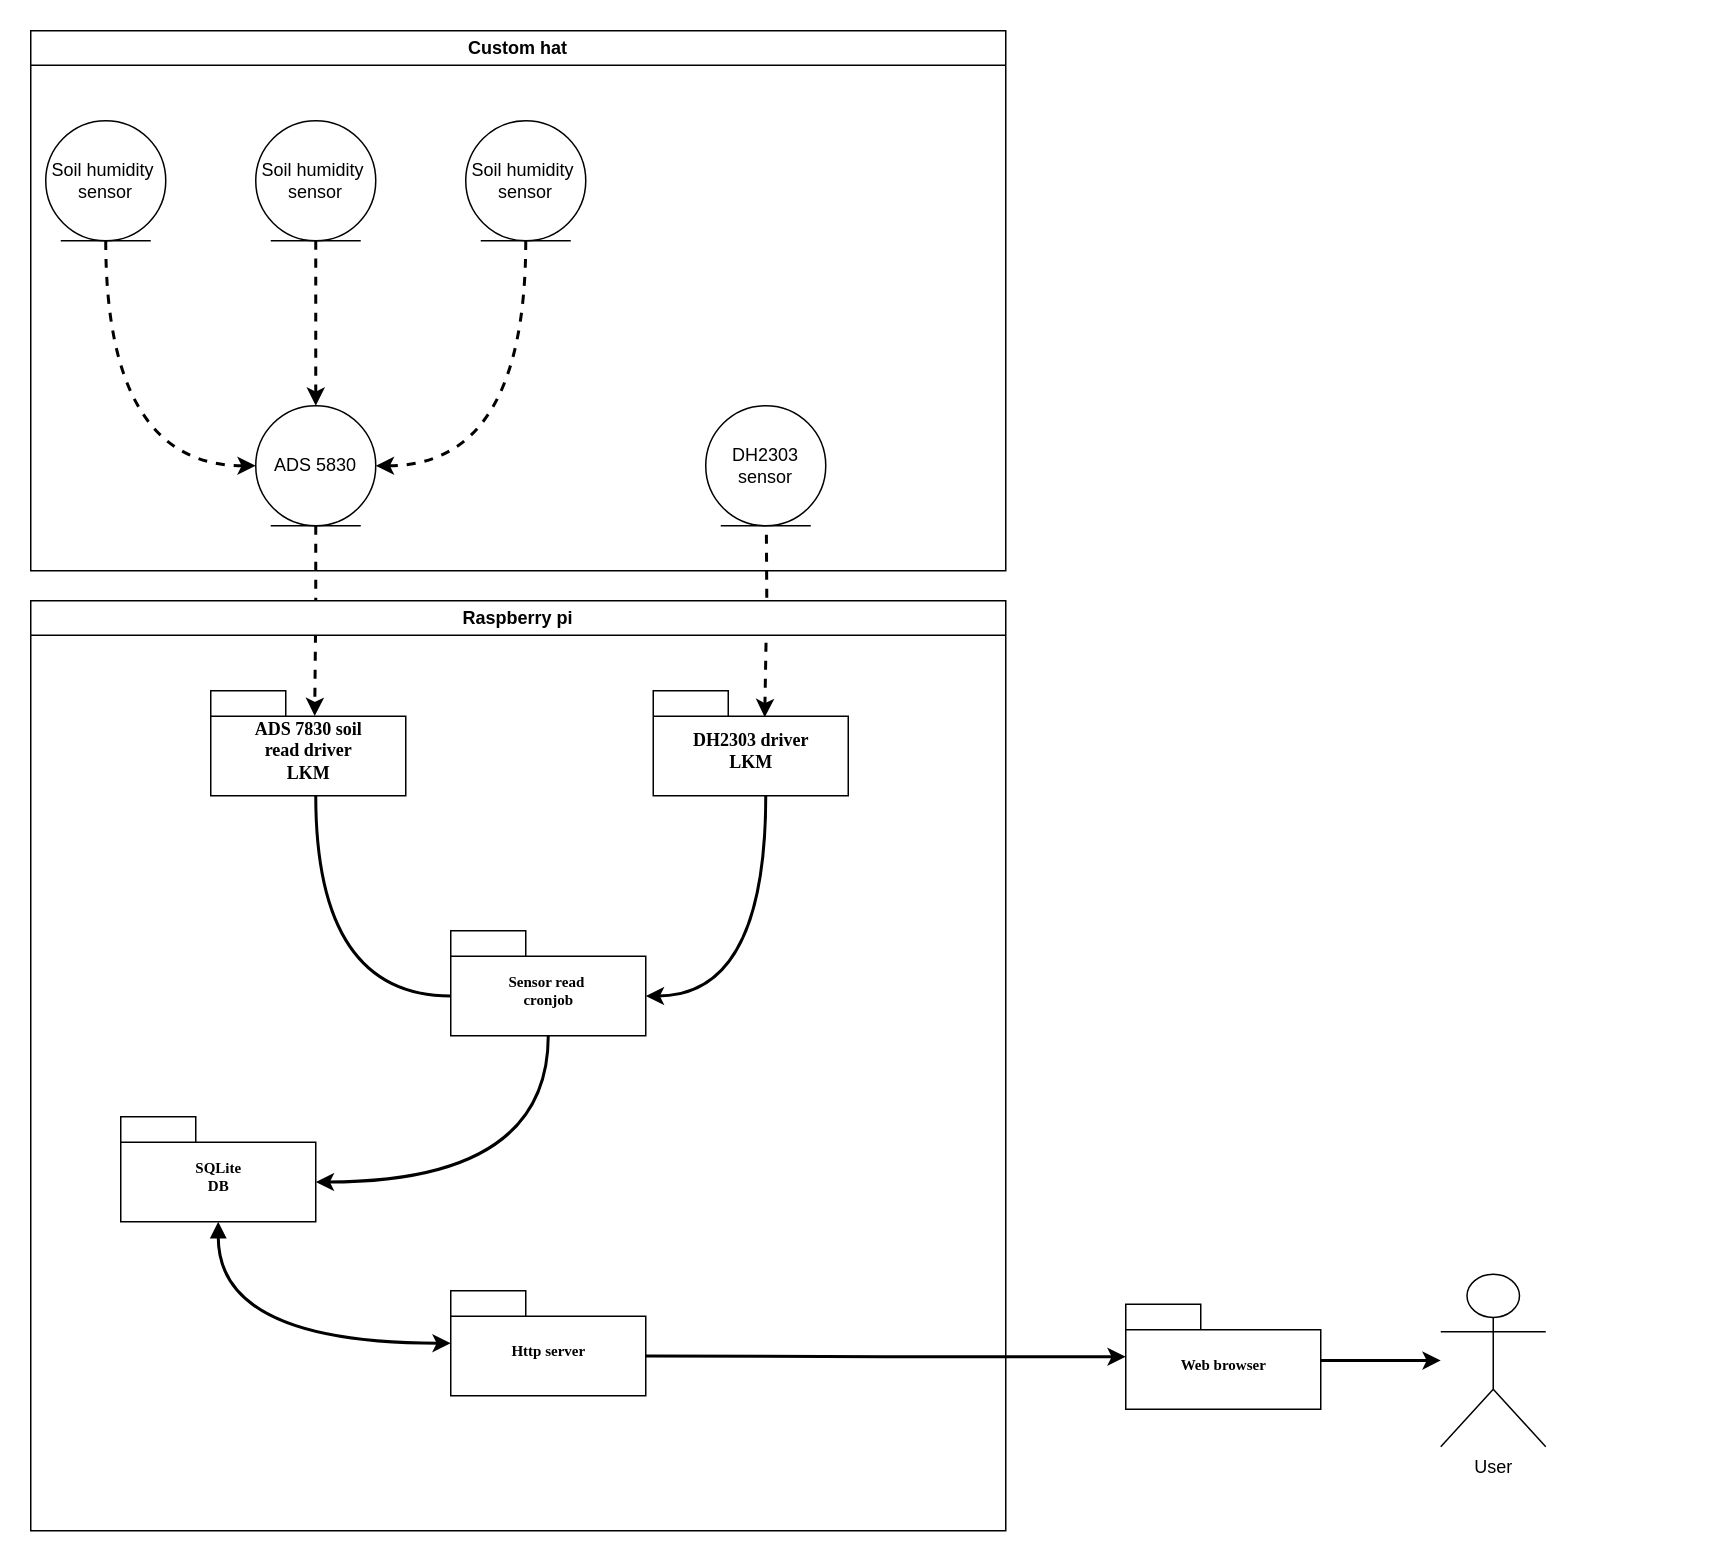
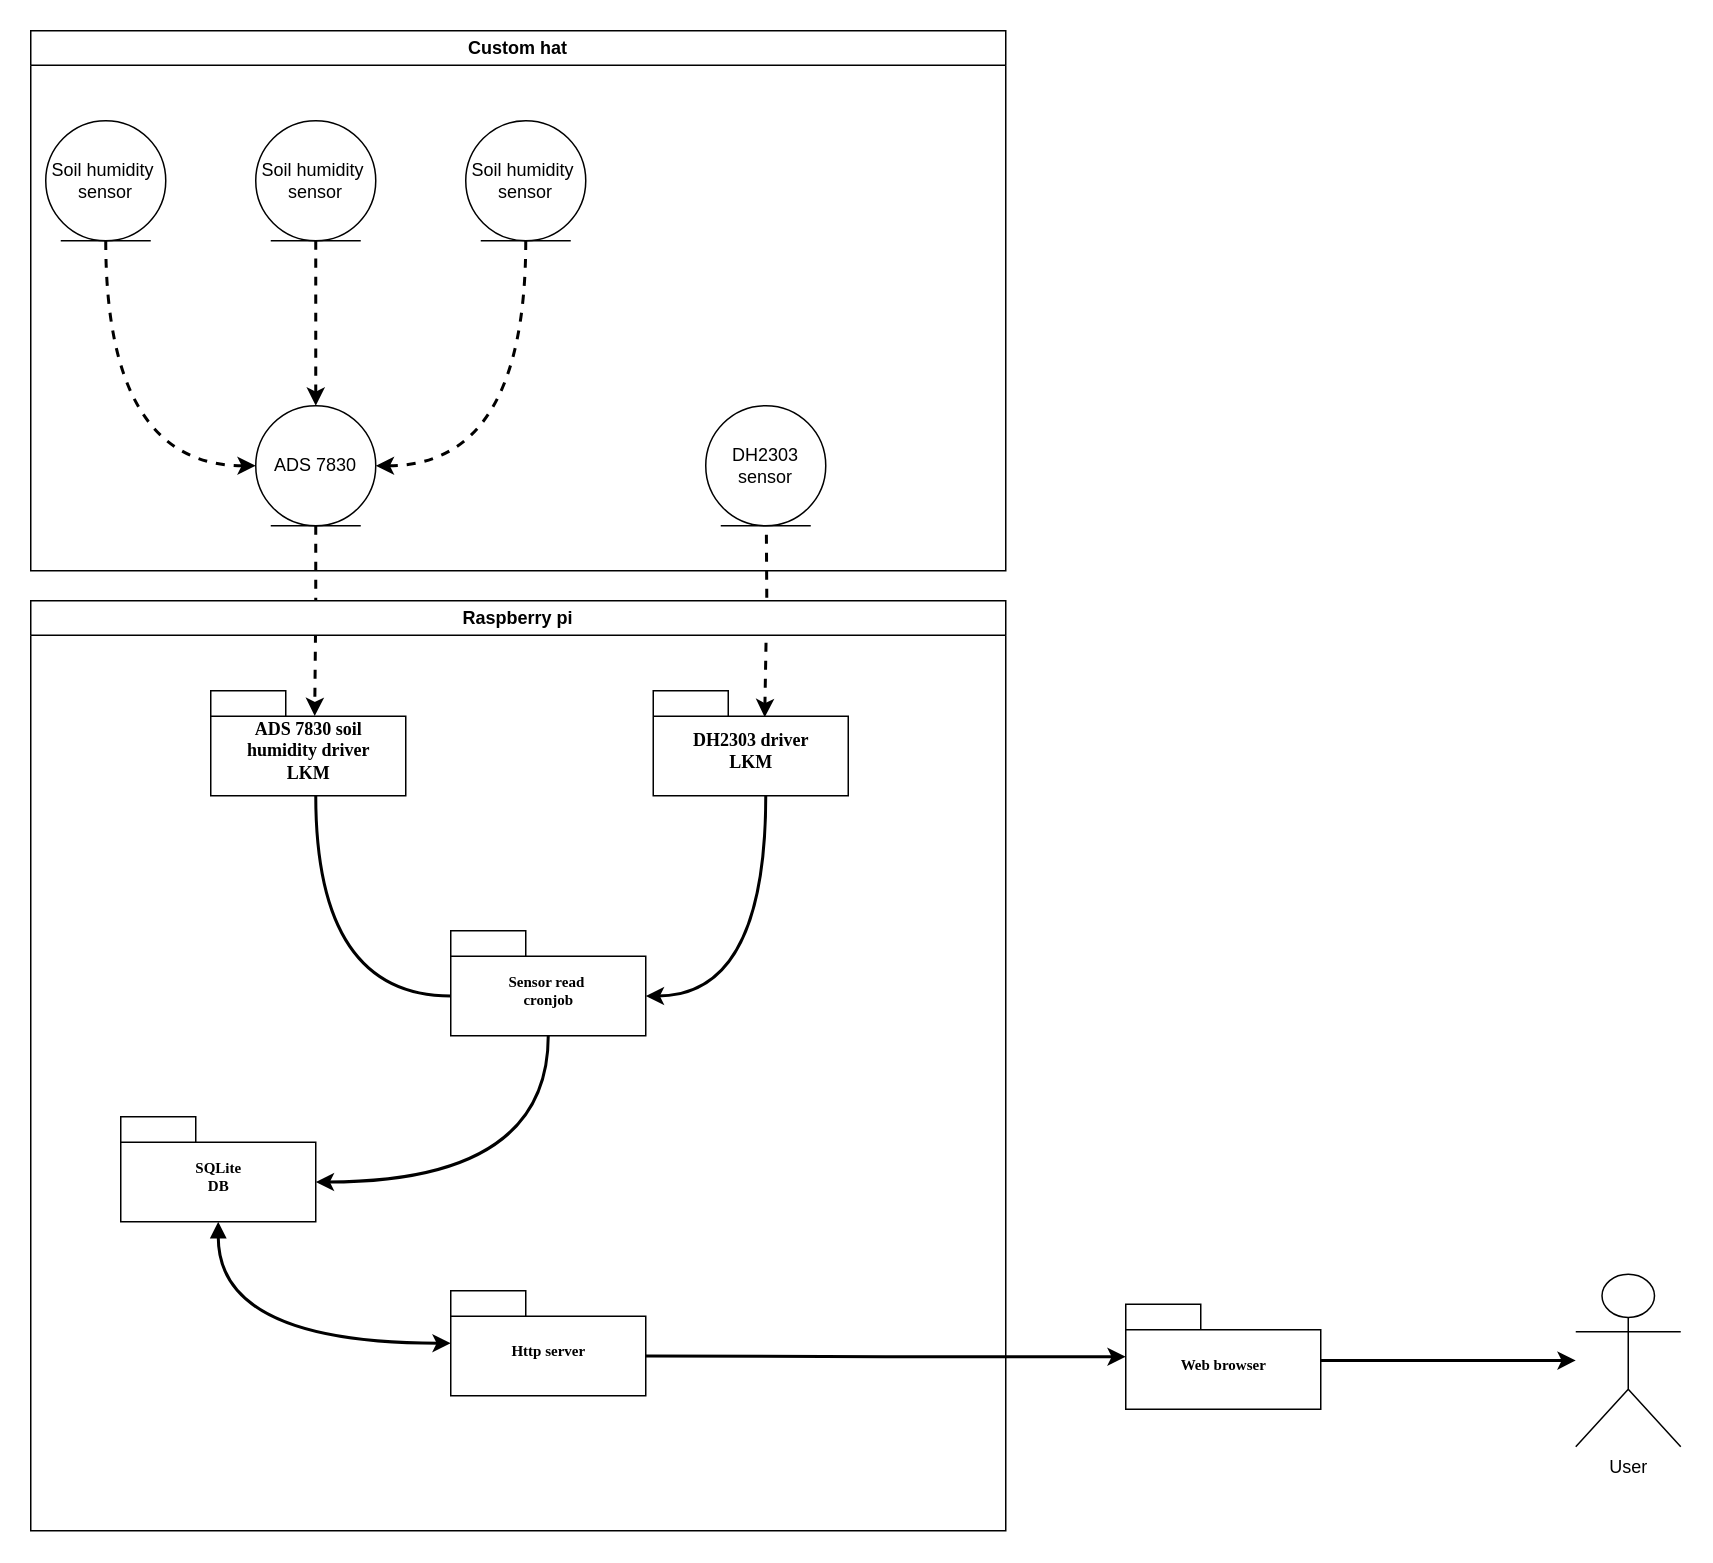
- <mxCell id="6" value="ADS 5830" style="ellipse;shape=umlEntity;whiteSpace=wrap;html=1;" vertex="1" parent="1"><mxGeometry x="170" y="270" width="80" height="80" as="geometry" /></mxCell>
+ <mxCell id="6" value="ADS 7830" style="ellipse;shape=umlEntity;whiteSpace=wrap;html=1;" vertex="1" parent="1"><mxGeometry x="170" y="270" width="80" height="80" as="geometry" /></mxCell>
- <mxCell id="3" value="&lt;font style=&quot;font-size: 12px;&quot;&gt;ADS 7830 soil&lt;/font&gt;&lt;div&gt;&lt;font style=&quot;font-size: 12px;&quot;&gt;read driver&lt;br&gt;LKM&lt;/font&gt;&lt;/div&gt;" style="shape=folder;fontStyle=1;spacingTop=10;tabWidth=50;tabHeight=17;tabPosition=left;html=1;rounded=0;shadow=0;comic=0;labelBackgroundColor=none;strokeWidth=1;fontFamily=Verdana;fontSize=10;align=center;" parent="2" vertex="1"><mxGeometry width="130" height="70" as="geometry" /></mxCell>
+ <mxCell id="3" value="&lt;font style=&quot;font-size: 12px;&quot;&gt;ADS 7830 soil&lt;/font&gt;&lt;div&gt;&lt;font style=&quot;font-size: 12px;&quot;&gt;humidity driver&lt;br&gt;LKM&lt;/font&gt;&lt;/div&gt;" style="shape=folder;fontStyle=1;spacingTop=10;tabWidth=50;tabHeight=17;tabPosition=left;html=1;rounded=0;shadow=0;comic=0;labelBackgroundColor=none;strokeWidth=1;fontFamily=Verdana;fontSize=10;align=center;" parent="2" vertex="1"><mxGeometry width="130" height="70" as="geometry" /></mxCell>
- <mxCell id="28" value="User" style="shape=umlActor;verticalLabelPosition=bottom;verticalAlign=top;html=1;outlineConnect=0;" vertex="1" parent="1"><mxGeometry x="960" y="849" width="70" height="115" as="geometry" /></mxCell>
+ <mxCell id="28" value="User" style="shape=umlActor;verticalLabelPosition=bottom;verticalAlign=top;html=1;outlineConnect=0;" vertex="1" parent="1"><mxGeometry x="1050" y="849" width="70" height="115" as="geometry" /></mxCell>
